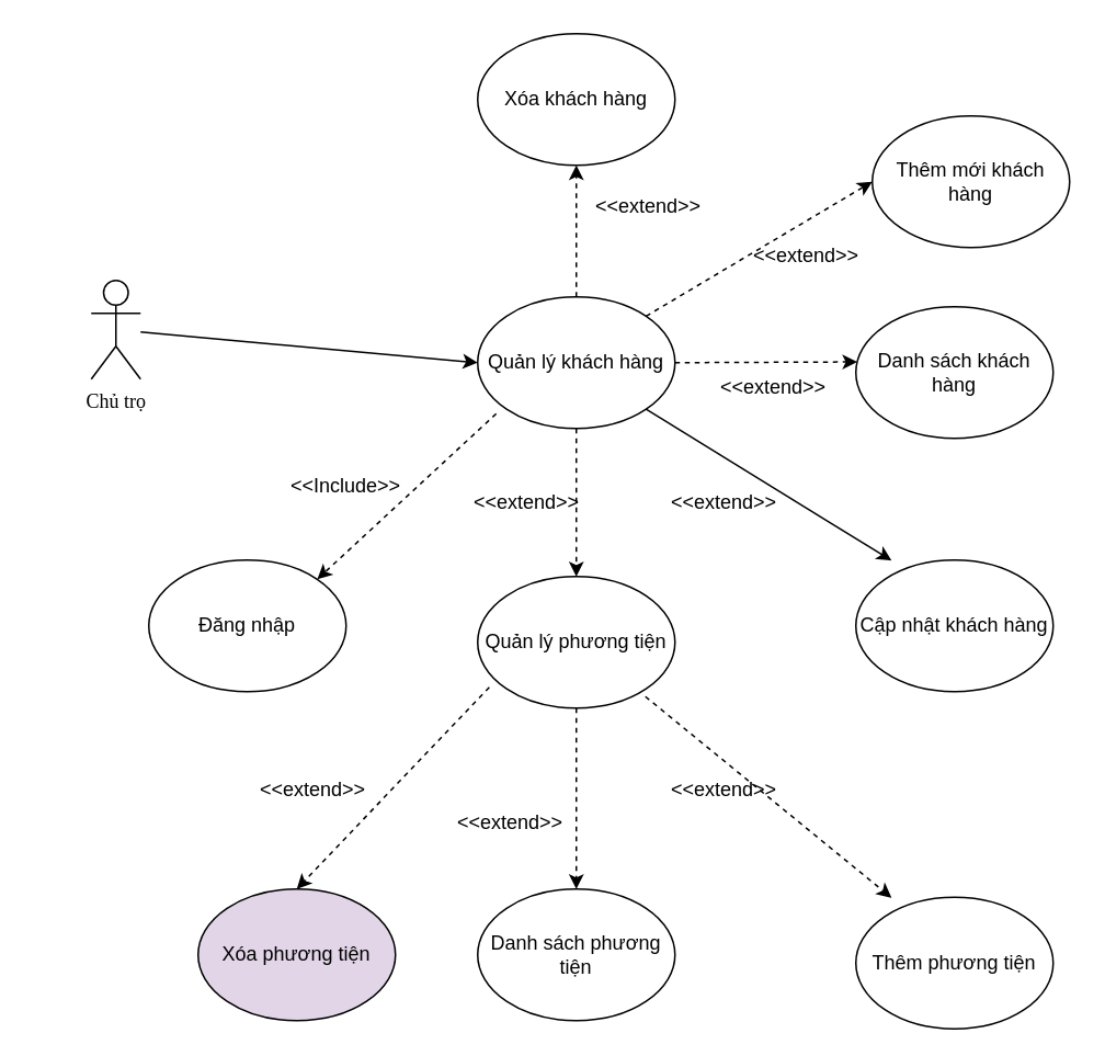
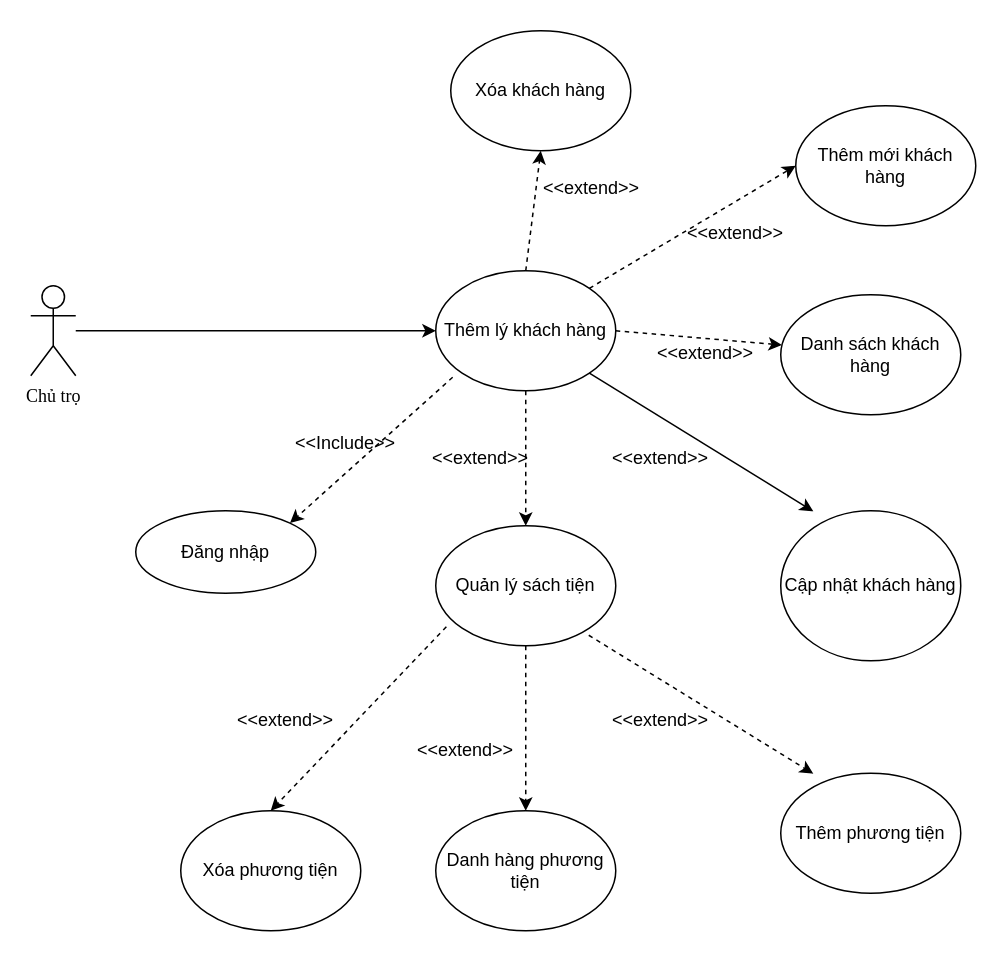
- <mxCell id="20" value="Xóa khách hàng" style="ellipse;whiteSpace=wrap;html=1;" vertex="1" parent="1"><mxGeometry x="290" y="20" width="120" height="80" as="geometry" /></mxCell>
+ <mxCell id="20" value="Xóa khách hàng" style="ellipse;whiteSpace=wrap;html=1;" vertex="1" parent="1"><mxGeometry x="300" y="20" width="120" height="80" as="geometry" /></mxCell>
- <mxCell id="2" value="Chủ trọ" style="shape=umlActor;verticalLabelPosition=bottom;verticalAlign=top;html=1;outlineConnect=0;fontFamily=Times New Roman;" vertex="1" parent="1"><mxGeometry x="55" y="170" width="30" height="60" as="geometry" /></mxCell>
+ <mxCell id="2" value="Chủ trọ" style="shape=umlActor;verticalLabelPosition=bottom;verticalAlign=top;html=1;outlineConnect=0;fontFamily=Times New Roman;" vertex="1" parent="1"><mxGeometry x="20" y="190" width="30" height="60" as="geometry" /></mxCell>
- <mxCell id="3" value="Quản lý khách hàng" style="ellipse;whiteSpace=wrap;html=1;" vertex="1" parent="1"><mxGeometry x="290" y="180" width="120" height="80" as="geometry" /></mxCell>
+ <mxCell id="3" value="Thêm lý khách hàng" style="ellipse;whiteSpace=wrap;html=1;" vertex="1" parent="1"><mxGeometry x="290" y="180" width="120" height="80" as="geometry" /></mxCell>
- <mxCell id="7" value="Danh sách khách hàng" style="ellipse;whiteSpace=wrap;html=1;" vertex="1" parent="1"><mxGeometry x="520" y="186" width="120" height="80" as="geometry" /></mxCell>
+ <mxCell id="7" value="Danh sách khách hàng" style="ellipse;whiteSpace=wrap;html=1;" vertex="1" parent="1"><mxGeometry x="520" y="196" width="120" height="80" as="geometry" /></mxCell>
- <mxCell id="11" value="&amp;lt;&amp;lt;Include&amp;gt;&amp;gt;" style="text;html=1;strokeColor=none;fillColor=none;align=center;verticalAlign=middle;whiteSpace=wrap;rounded=0;" vertex="1" parent="1"><mxGeometry x="180" y="280" width="60" height="30" as="geometry" /></mxCell>
+ <mxCell id="11" value="&amp;lt;&amp;lt;Include&amp;gt;&amp;gt;" style="text;html=1;strokeColor=none;fillColor=none;align=center;verticalAlign=middle;whiteSpace=wrap;rounded=0;" vertex="1" parent="1"><mxGeometry x="200" y="280" width="60" height="30" as="geometry" /></mxCell>
- <mxCell id="4" value="Đăng nhập" style="ellipse;whiteSpace=wrap;html=1;" vertex="1" parent="1"><mxGeometry x="90" y="340" width="120" height="80" as="geometry" /></mxCell>
+ <mxCell id="4" value="Đăng nhập" style="ellipse;whiteSpace=wrap;html=1;" vertex="1" parent="1"><mxGeometry x="90" y="340" width="120" height="55" as="geometry" /></mxCell>
- <mxCell id="6" value="Cập nhật khách hàng" style="ellipse;whiteSpace=wrap;html=1;" vertex="1" parent="1"><mxGeometry x="520" y="340" width="120" height="80" as="geometry" /></mxCell>
+ <mxCell id="6" value="Cập nhật khách hàng" style="ellipse;whiteSpace=wrap;html=1;" vertex="1" parent="1"><mxGeometry x="520" y="340" width="120" height="100" as="geometry" /></mxCell>
- <mxCell id="5" value="Quản lý phương tiện" style="ellipse;whiteSpace=wrap;html=1;" vertex="1" parent="1"><mxGeometry x="290" y="350" width="120" height="80" as="geometry" /></mxCell>
+ <mxCell id="5" value="Quản lý sách tiện" style="ellipse;whiteSpace=wrap;html=1;" vertex="1" parent="1"><mxGeometry x="290" y="350" width="120" height="80" as="geometry" /></mxCell>
- <mxCell id="29" value="Xóa phương tiện" style="ellipse;whiteSpace=wrap;html=1;fillColor=#e1d5e7;" vertex="1" parent="1"><mxGeometry x="120" y="540" width="120" height="80" as="geometry" /></mxCell>
+ <mxCell id="29" value="Xóa phương tiện" style="ellipse;whiteSpace=wrap;html=1;" vertex="1" parent="1"><mxGeometry x="120" y="540" width="120" height="80" as="geometry" /></mxCell>
- <mxCell id="26" value="Danh sách phương tiện" style="ellipse;whiteSpace=wrap;html=1;" vertex="1" parent="1"><mxGeometry x="290" y="540" width="120" height="80" as="geometry" /></mxCell>
+ <mxCell id="26" value="Danh hàng phương tiện" style="ellipse;whiteSpace=wrap;html=1;" vertex="1" parent="1"><mxGeometry x="290" y="540" width="120" height="80" as="geometry" /></mxCell>
- <mxCell id="23" value="Thêm phương tiện" style="ellipse;whiteSpace=wrap;html=1;" vertex="1" parent="1"><mxGeometry x="520" y="545" width="120" height="80" as="geometry" /></mxCell>
+ <mxCell id="23" value="Thêm phương tiện" style="ellipse;whiteSpace=wrap;html=1;" vertex="1" parent="1"><mxGeometry x="520" y="515" width="120" height="80" as="geometry" /></mxCell>
